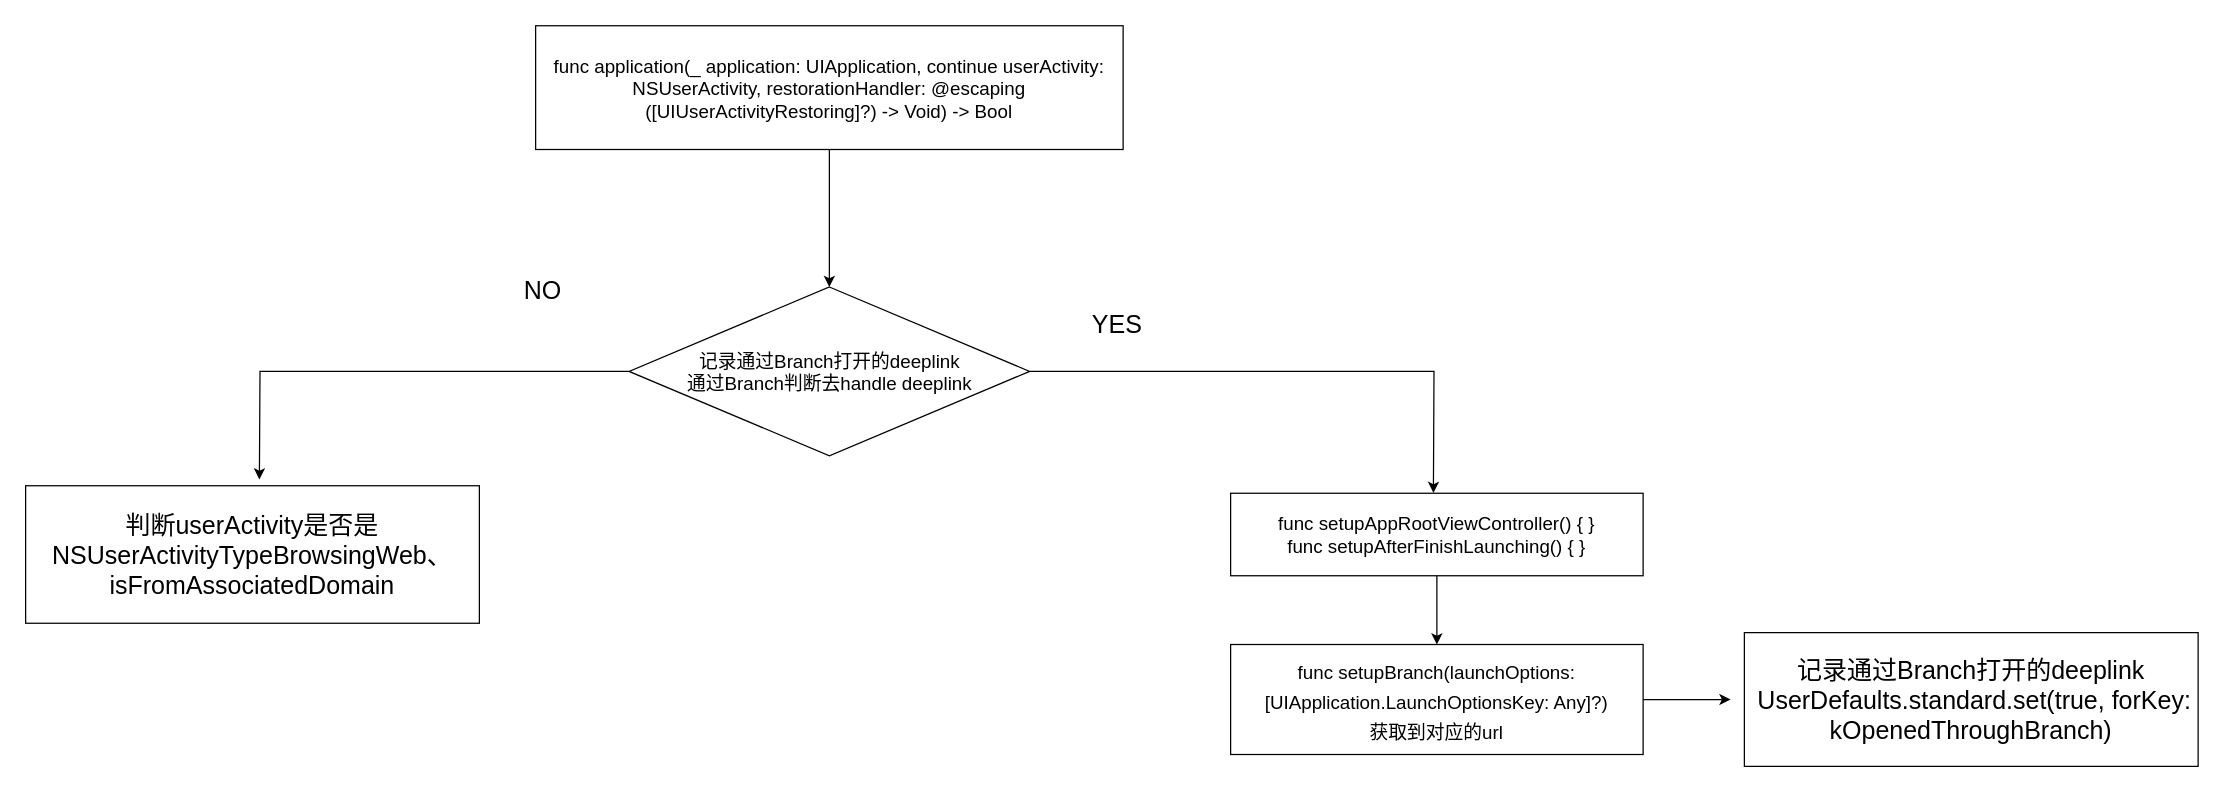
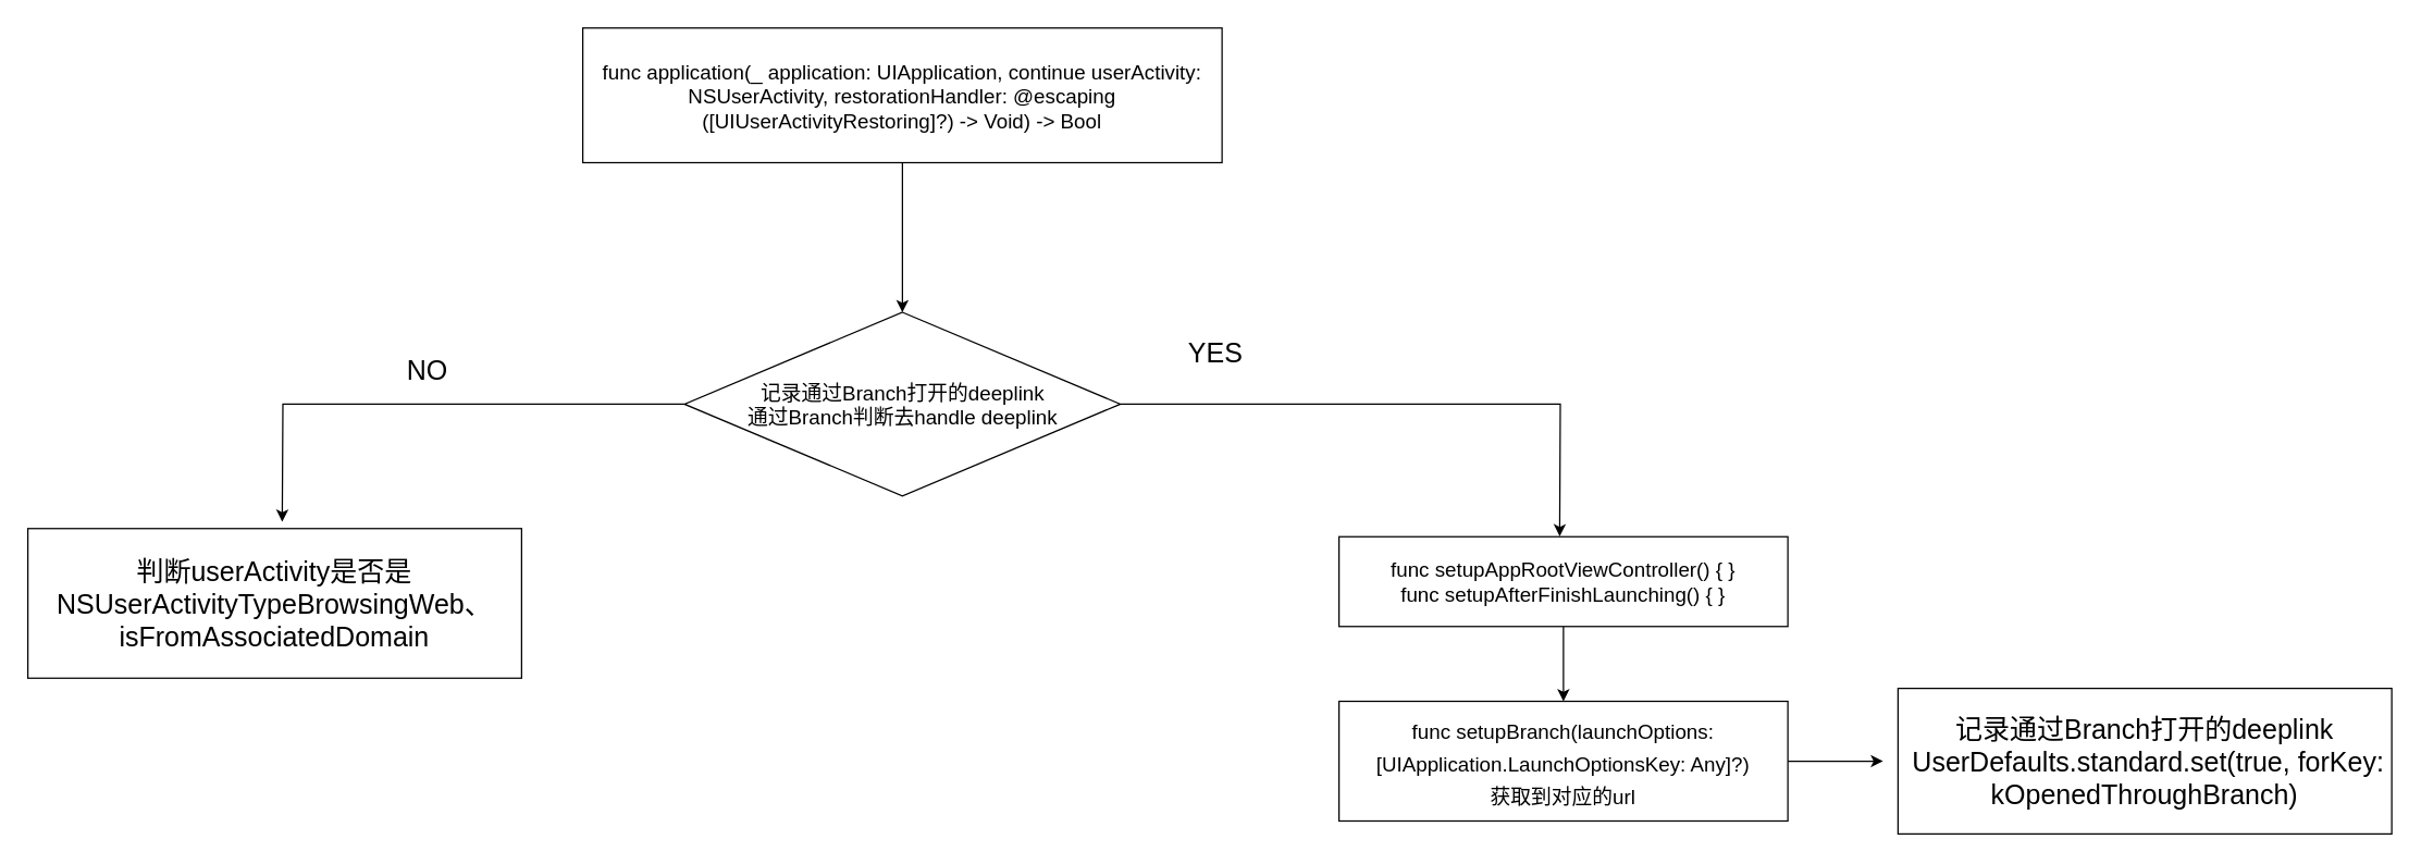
- <mxCell id="14" value="NO" style="text;html=1;strokeColor=none;fillColor=none;align=center;verticalAlign=middle;whiteSpace=wrap;rounded=0;fontSize=20;" vertex="1" parent="1"><mxGeometry x="404" y="216" width="60" height="30" as="geometry" /></mxCell>
+ <mxCell id="14" value="NO" style="text;html=1;strokeColor=none;fillColor=none;align=center;verticalAlign=middle;whiteSpace=wrap;rounded=0;fontSize=20;" vertex="1" parent="1"><mxGeometry x="284" y="256" width="60" height="30" as="geometry" /></mxCell>
